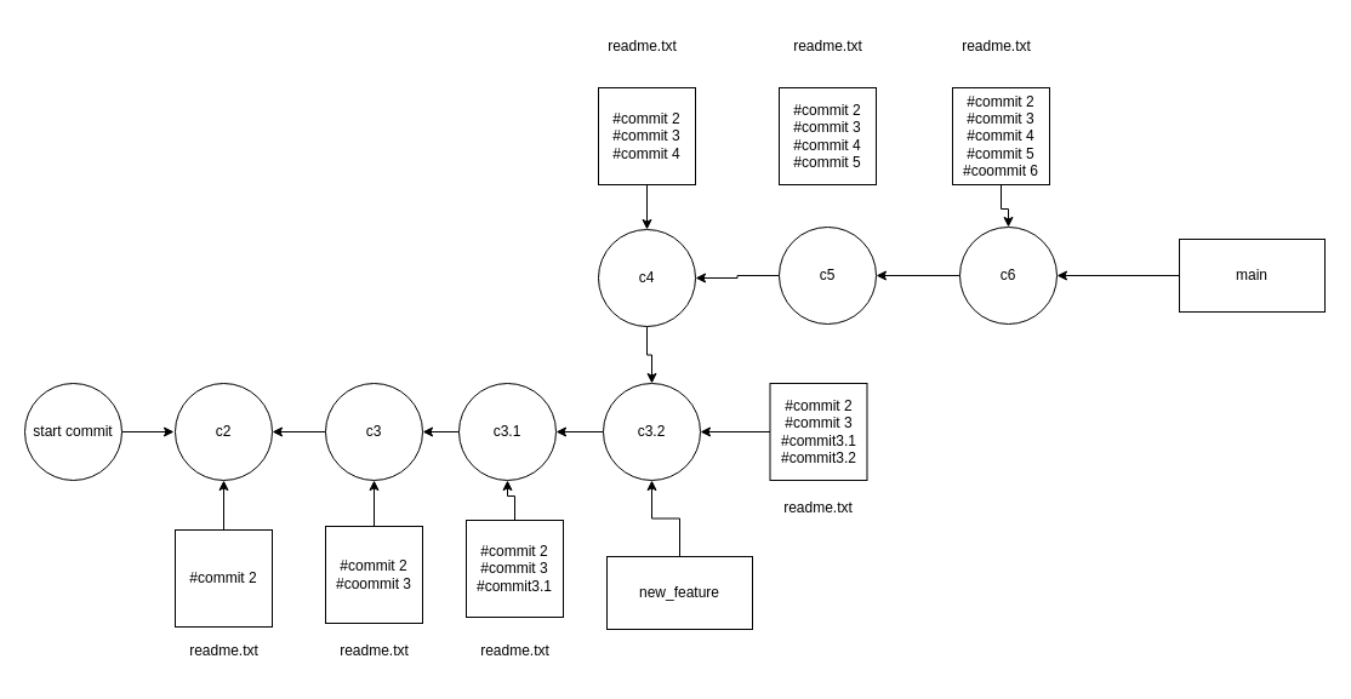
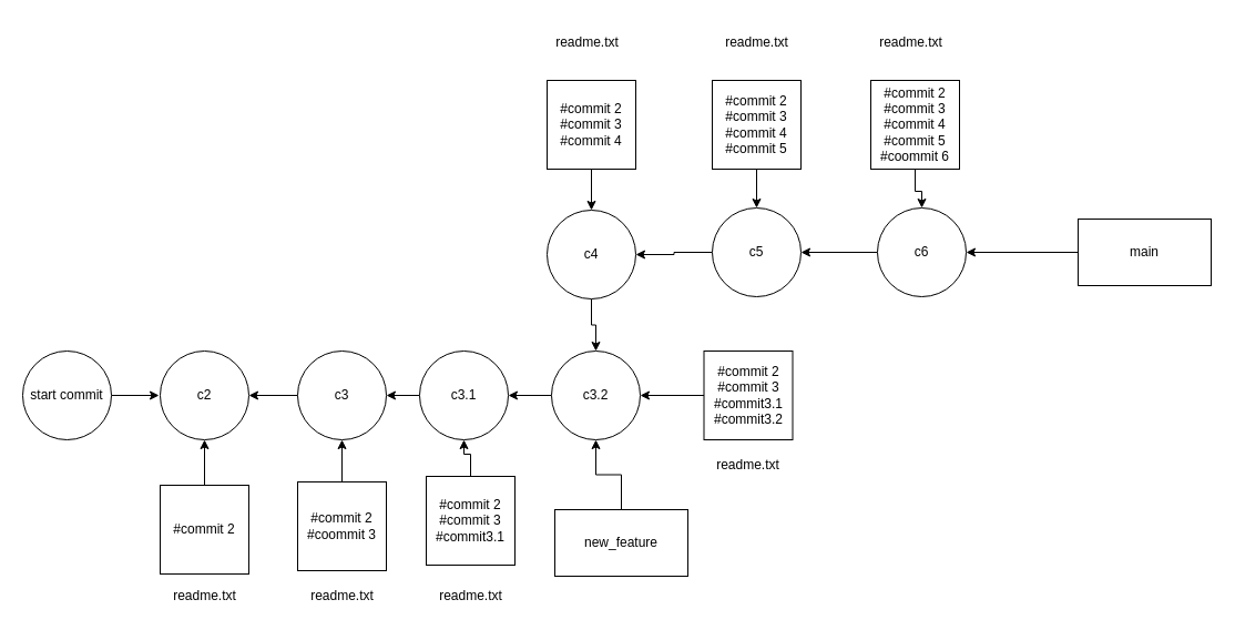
+ <mxCell id="30" value="" style="edgeStyle=orthogonalEdgeStyle;rounded=0;orthogonalLoop=1;jettySize=auto;html=1;" edge="1" parent="1" source="31" target="18"><mxGeometry relative="1" as="geometry" /></mxCell>
